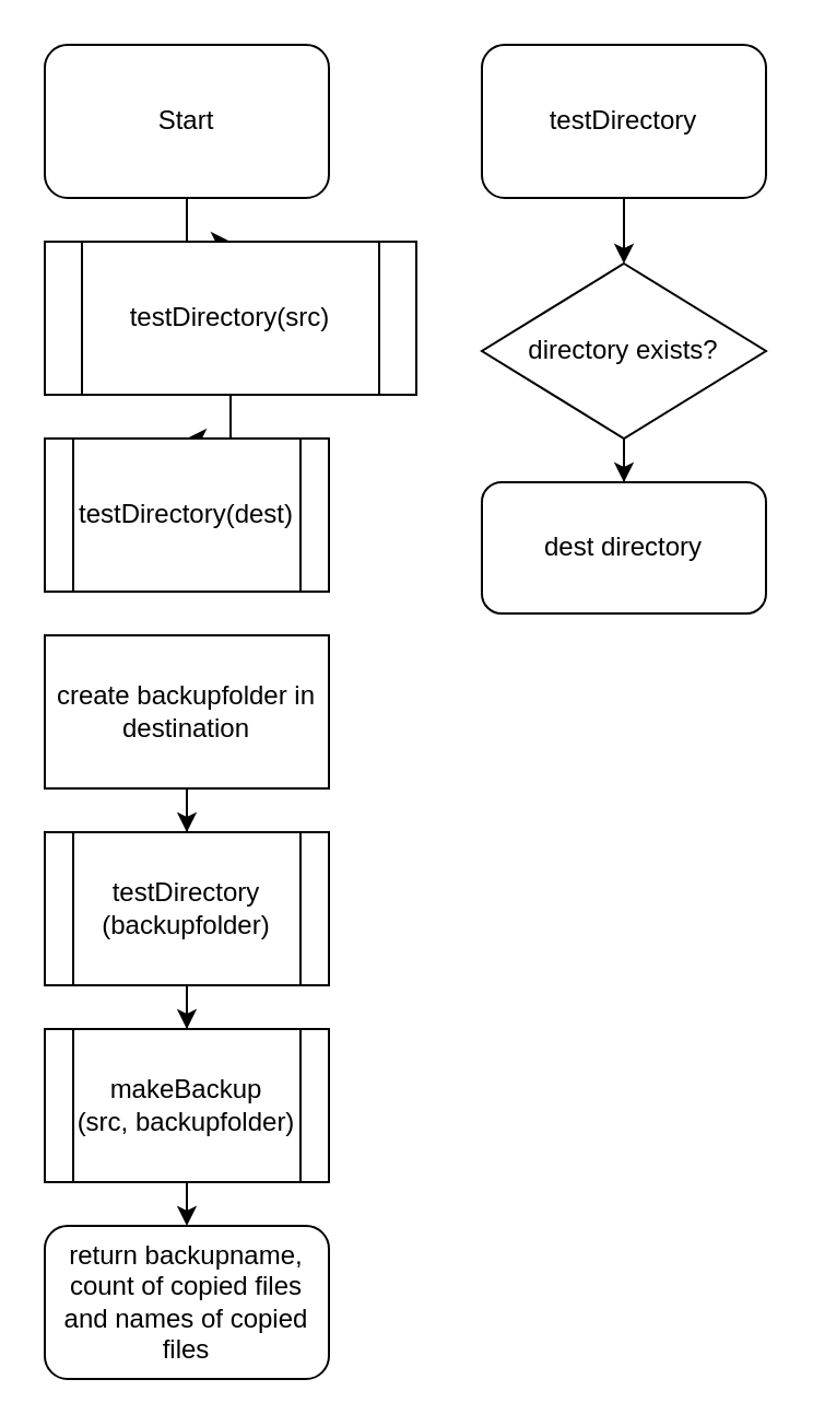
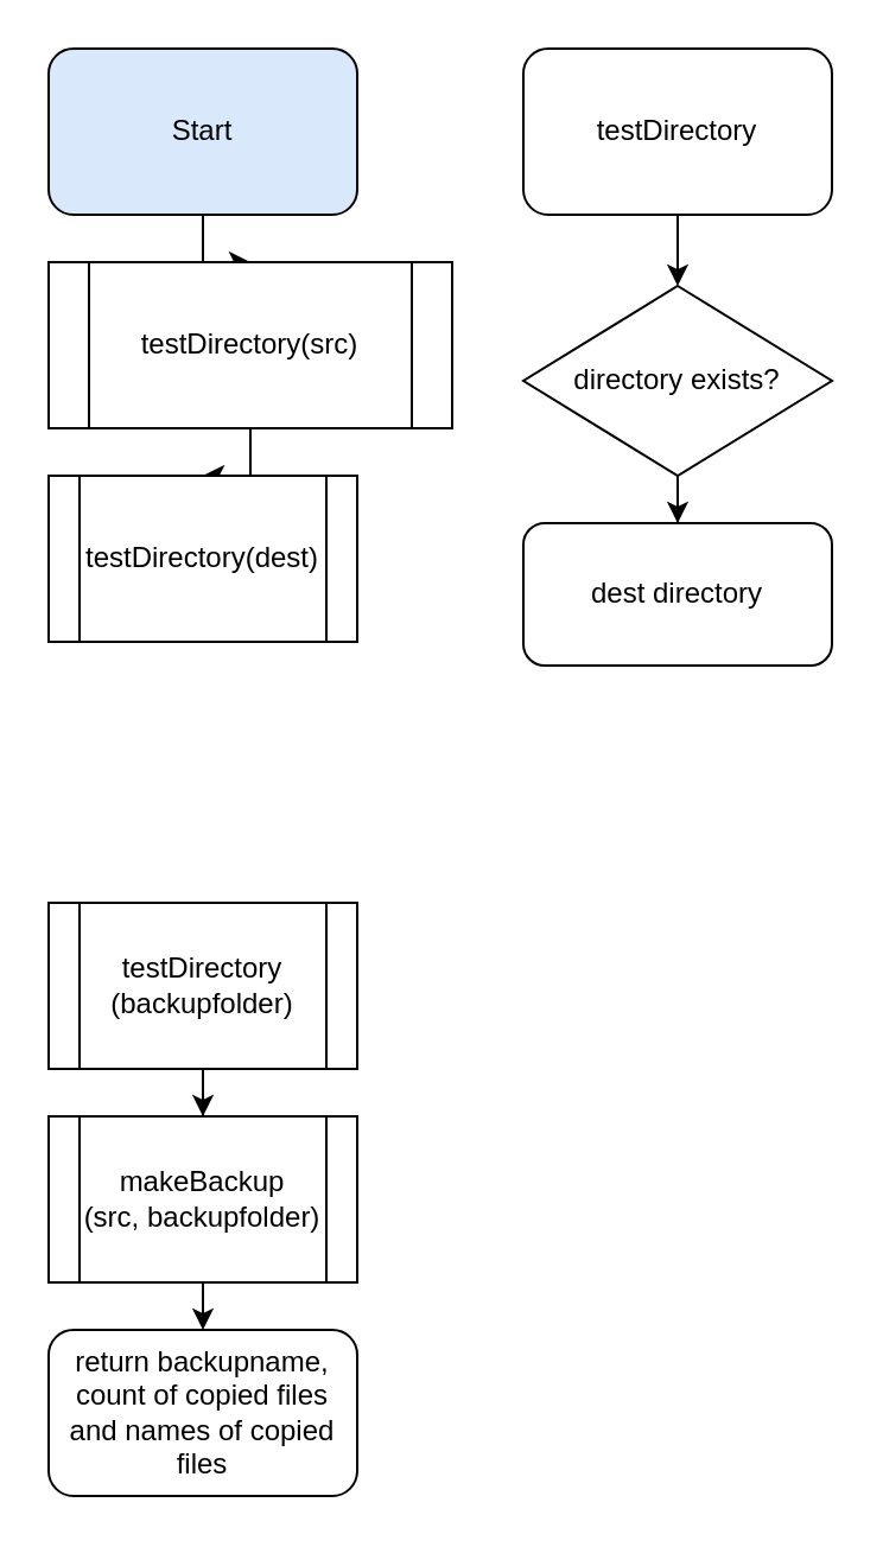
- <mxCell id="3" value="Start" style="rounded=1;whiteSpace=wrap;html=1;" vertex="1" parent="1"><mxGeometry x="20" y="20" width="130" height="70" as="geometry" /></mxCell>
+ <mxCell id="3" value="Start" style="rounded=1;whiteSpace=wrap;html=1;fillColor=#dae8fc;" vertex="1" parent="1"><mxGeometry x="20" y="20" width="130" height="70" as="geometry" /></mxCell>
- <mxCell id="13" value="create backupfolder in destination" style="rounded=0;whiteSpace=wrap;html=1;" vertex="1" parent="1"><mxGeometry x="20" y="290" width="130" height="70" as="geometry" /></mxCell>
- <mxCell id="12" value="" style="edgeStyle=orthogonalEdgeStyle;rounded=0;orthogonalLoop=1;jettySize=auto;html=1;" edge="1" parent="1" source="13" target="15"><mxGeometry relative="1" as="geometry" /></mxCell>
